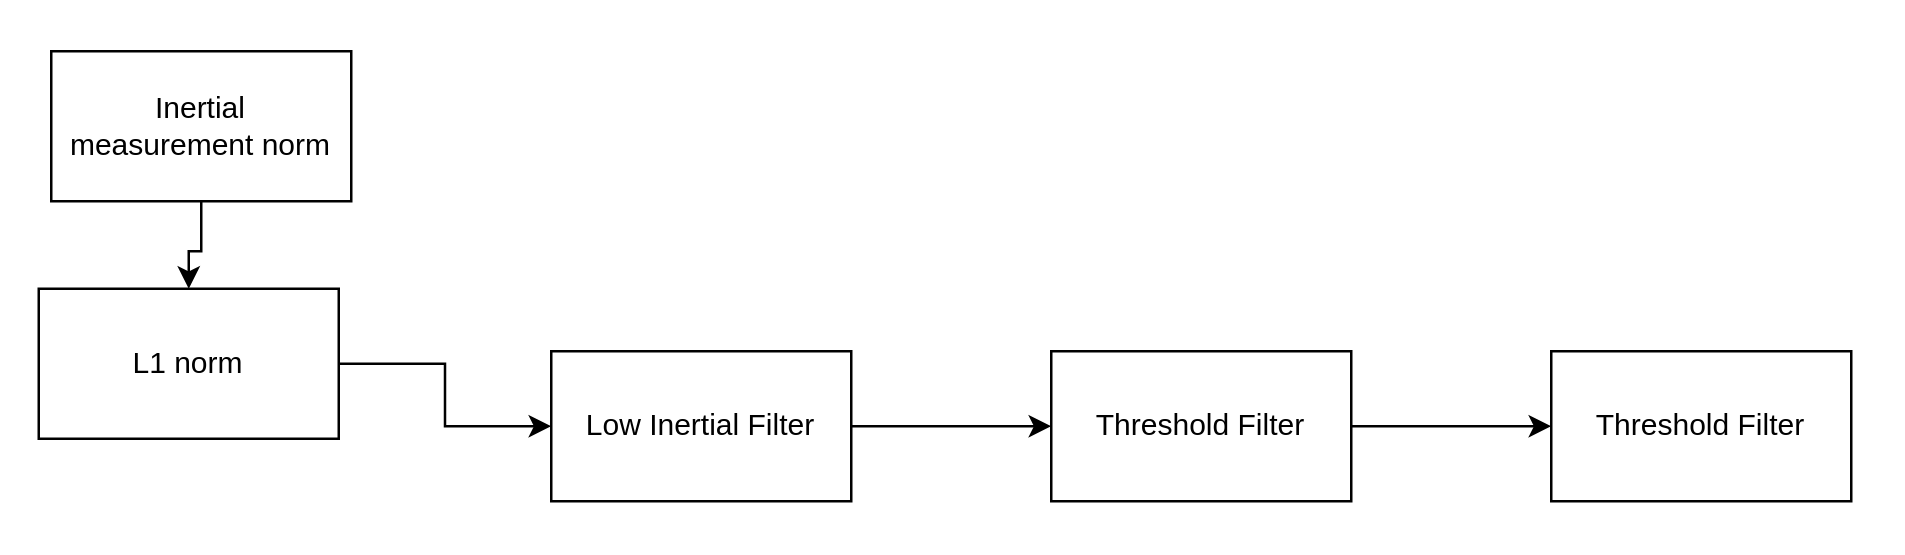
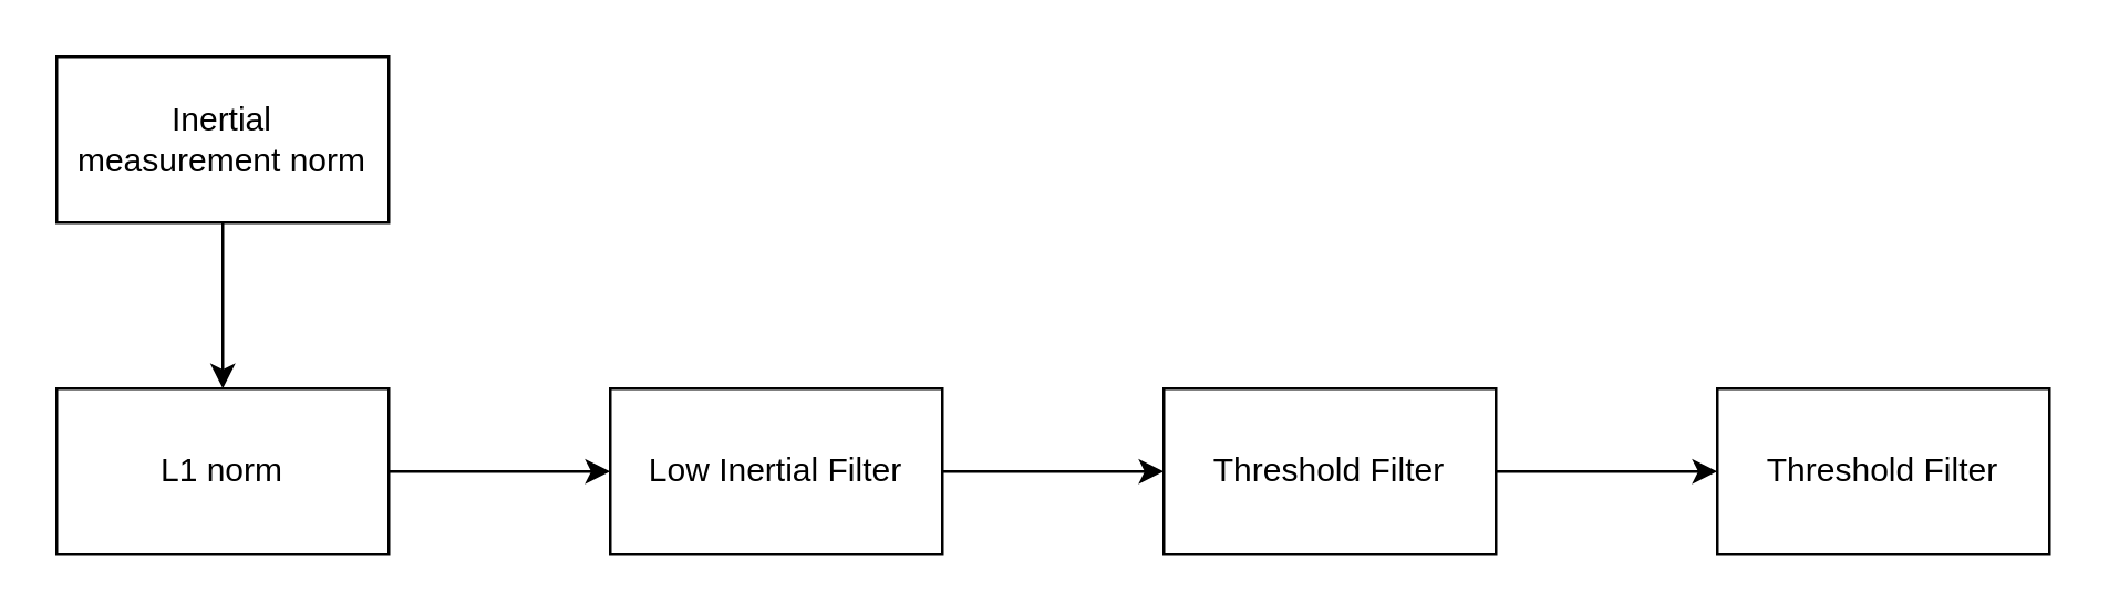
- <mxCell id="9" value="L1 norm" style="rounded=0;whiteSpace=wrap;html=1;" parent="1" vertex="1"><mxGeometry x="15" y="115" width="120" height="60" as="geometry" /></mxCell>
+ <mxCell id="9" value="L1 norm" style="rounded=0;whiteSpace=wrap;html=1;" parent="1" vertex="1"><mxGeometry x="20" y="140" width="120" height="60" as="geometry" /></mxCell>
